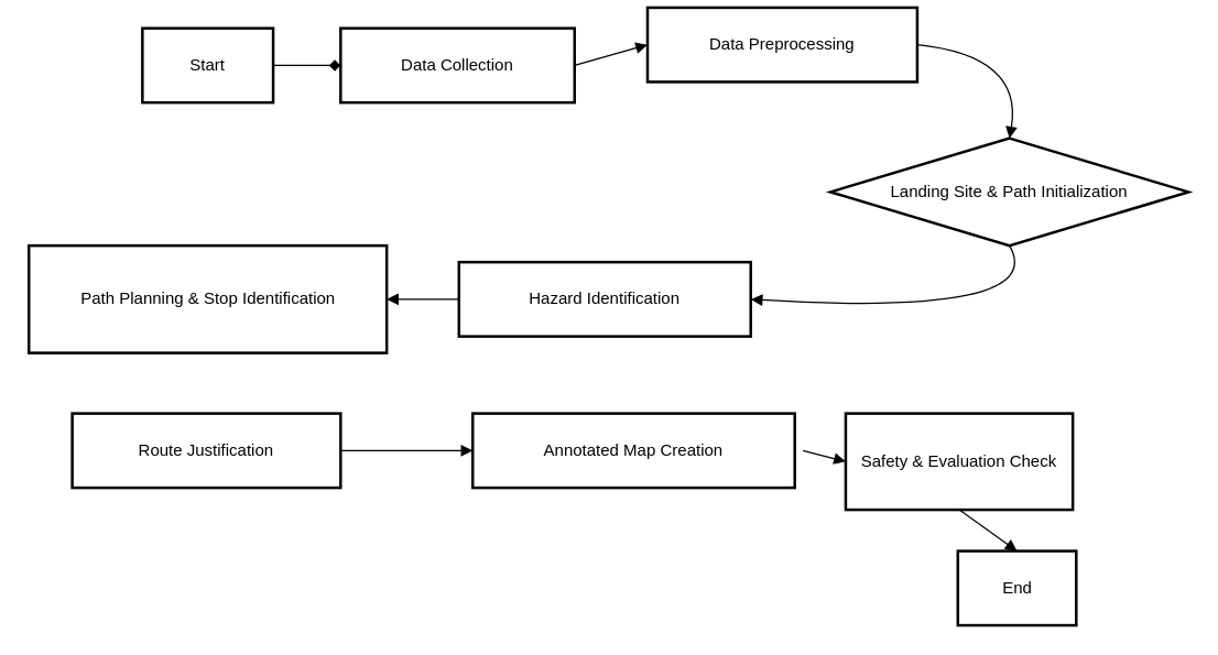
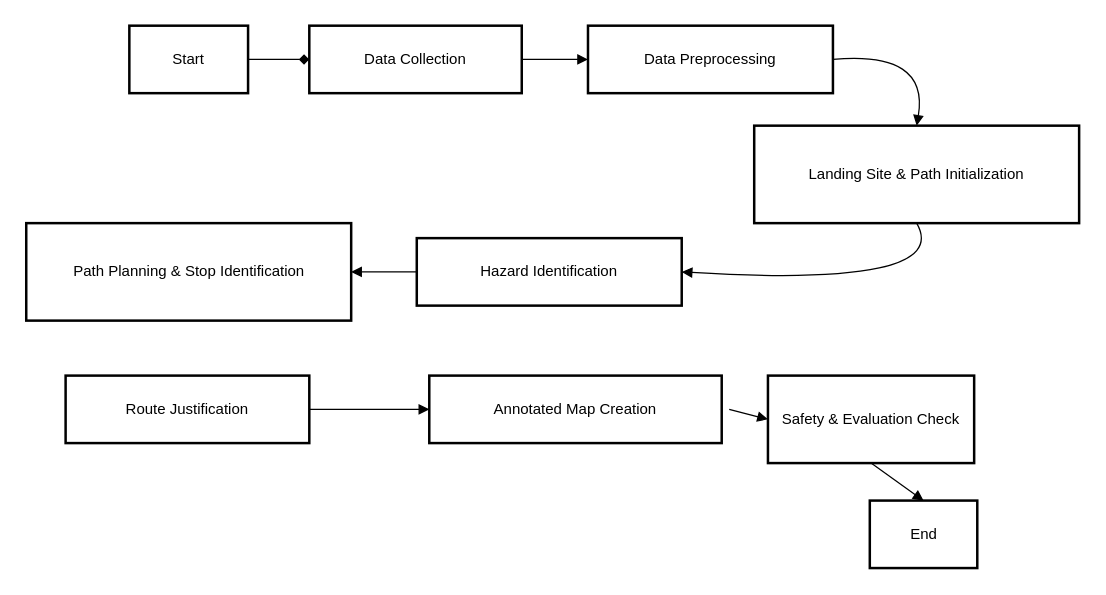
- <mxCell id="4" value="Data Preprocessing" style="whiteSpace=wrap;strokeWidth=2;" vertex="1" parent="1"><mxGeometry x="470" y="5" width="196" height="54" as="geometry" /></mxCell>
+ <mxCell id="4" value="Data Preprocessing" style="whiteSpace=wrap;strokeWidth=2;" vertex="1" parent="1"><mxGeometry x="470" y="20" width="196" height="54" as="geometry" /></mxCell>
- <mxCell id="5" value="Landing Site &amp; Path Initialization" style="rhombus;whiteSpace=wrap;strokeWidth=2;" vertex="1" parent="1"><mxGeometry x="603" y="100" width="260" height="78" as="geometry" /></mxCell>
+ <mxCell id="5" value="Landing Site &amp; Path Initialization" style="whiteSpace=wrap;strokeWidth=2;" vertex="1" parent="1"><mxGeometry x="603" y="100" width="260" height="78" as="geometry" /></mxCell>
